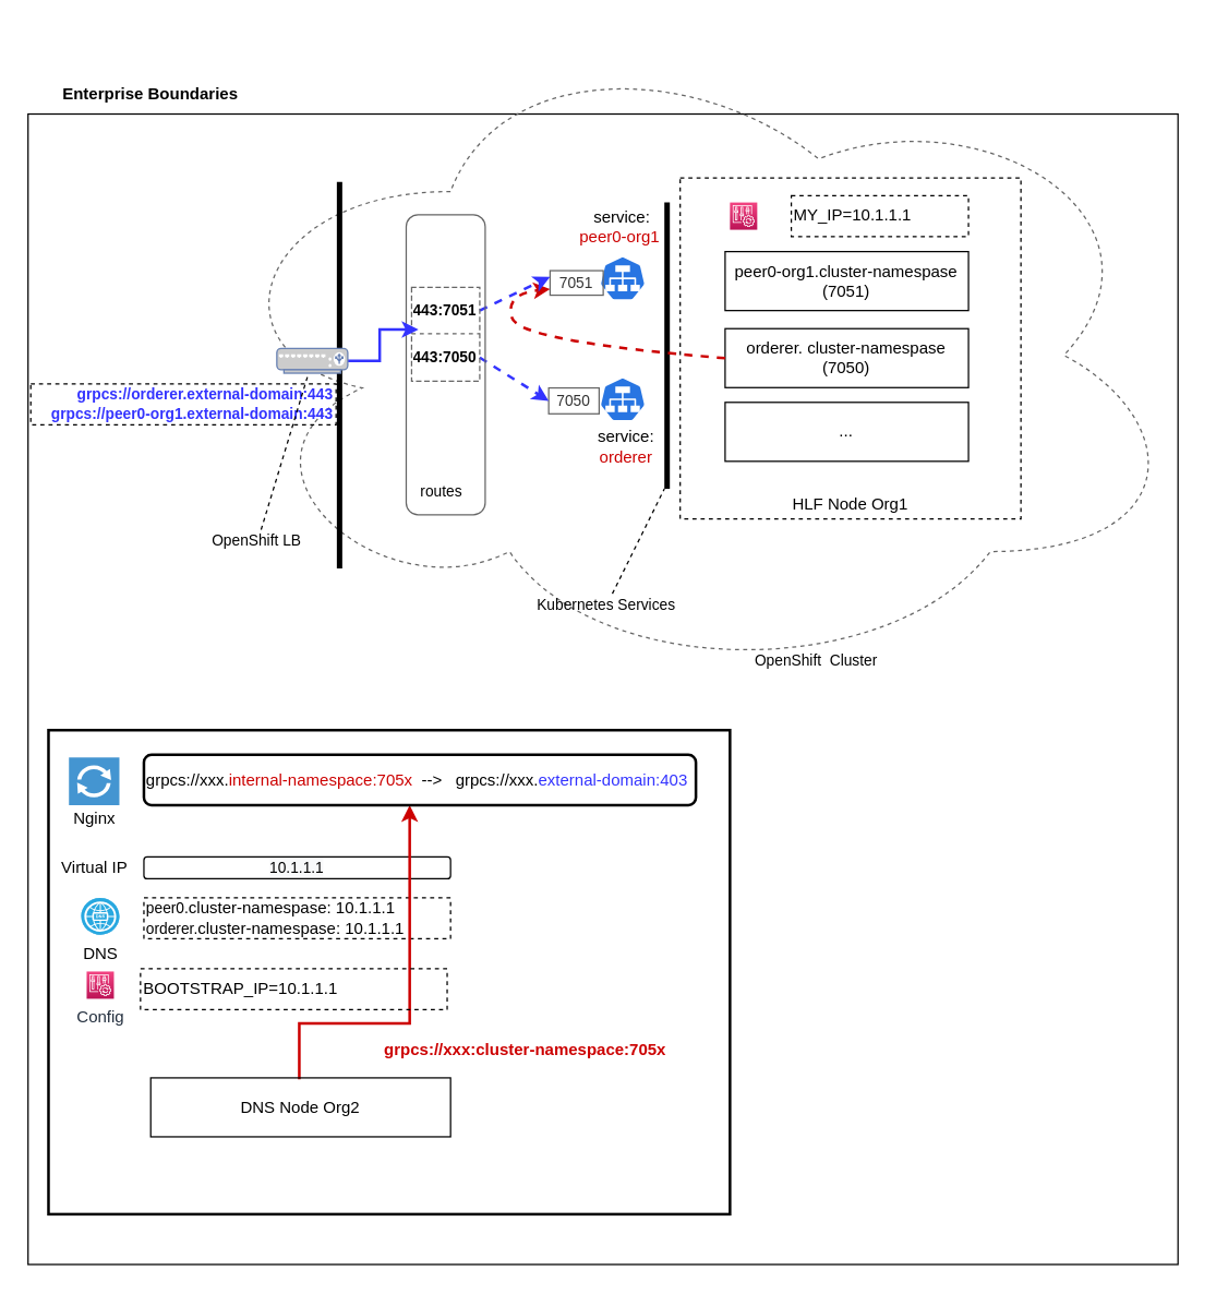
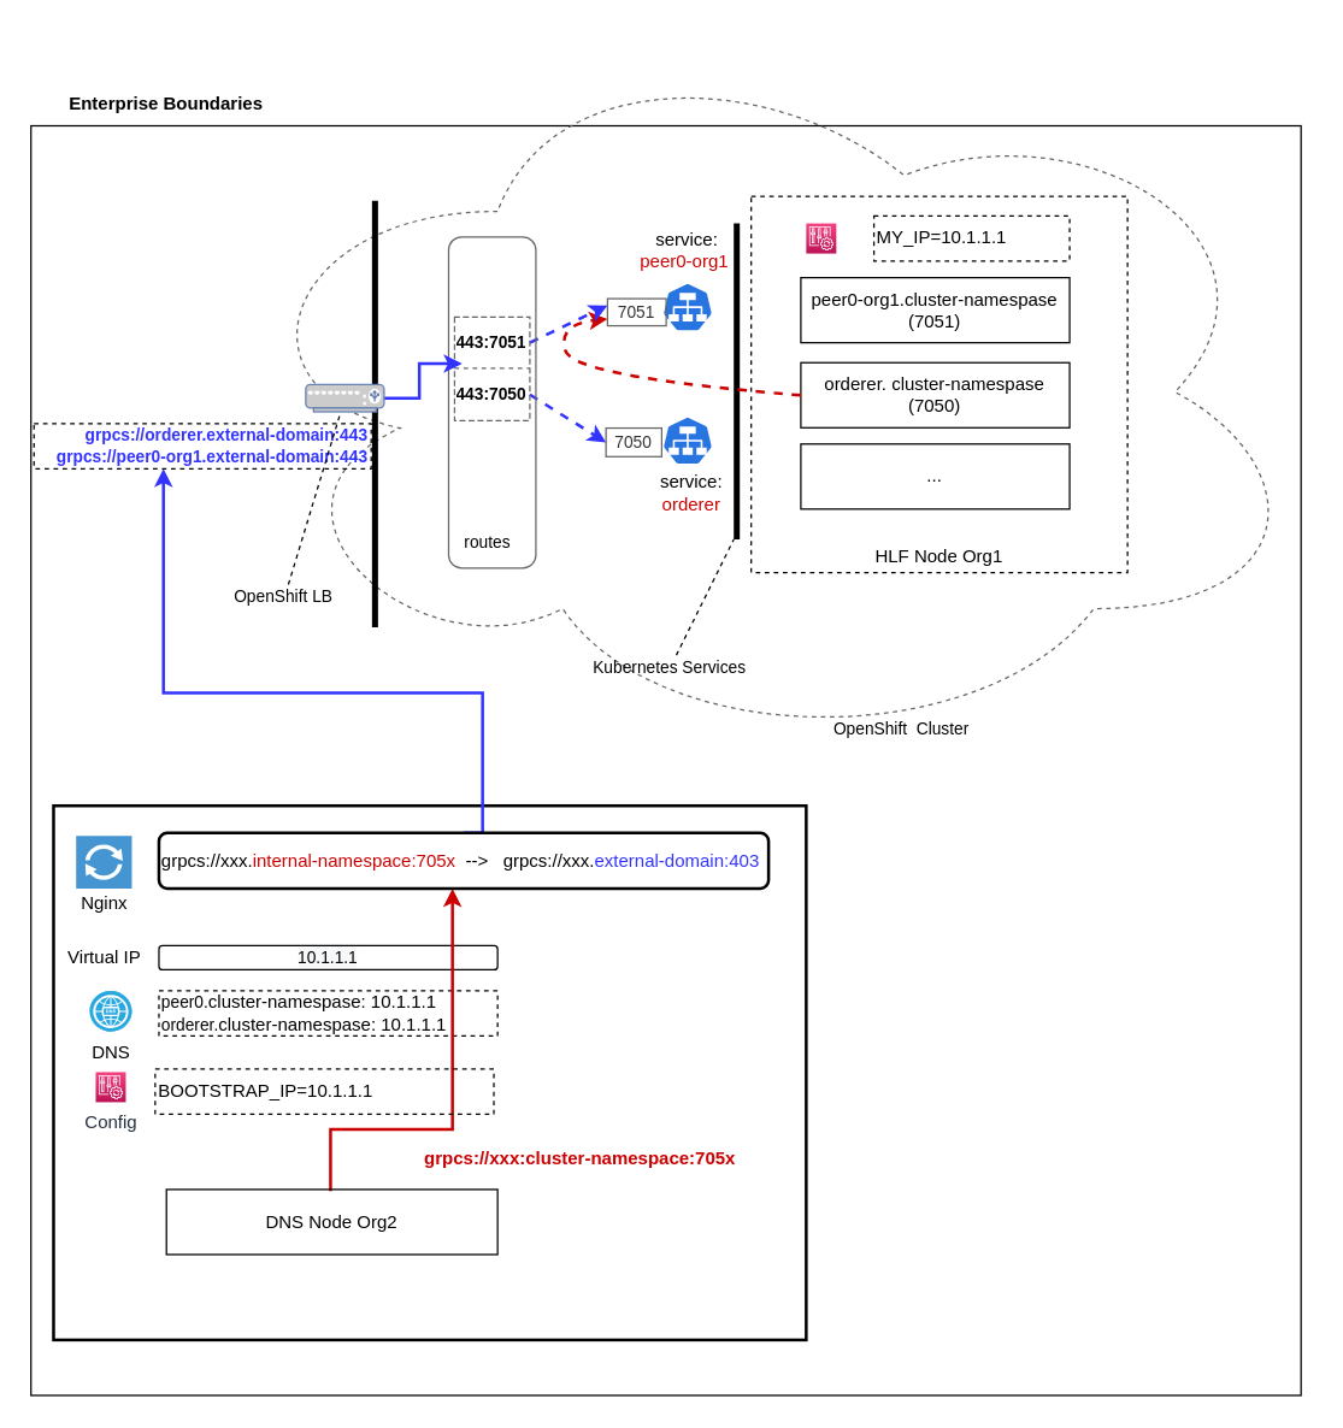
+ <mxCell id="34" style="edgeStyle=orthogonalEdgeStyle;rounded=0;orthogonalLoop=1;jettySize=auto;html=1;exitX=0.5;exitY=0;exitDx=0;exitDy=0;fontSize=11;targetPerimeterSpacing=0;strokeColor=#3333FF;strokeWidth=2;" edge="1" parent="1" source="35" target="39"><mxGeometry relative="1" as="geometry"><Array as="points"><mxPoint x="320" y="460" /><mxPoint x="108" y="460" /></Array></mxGeometry></mxCell>
